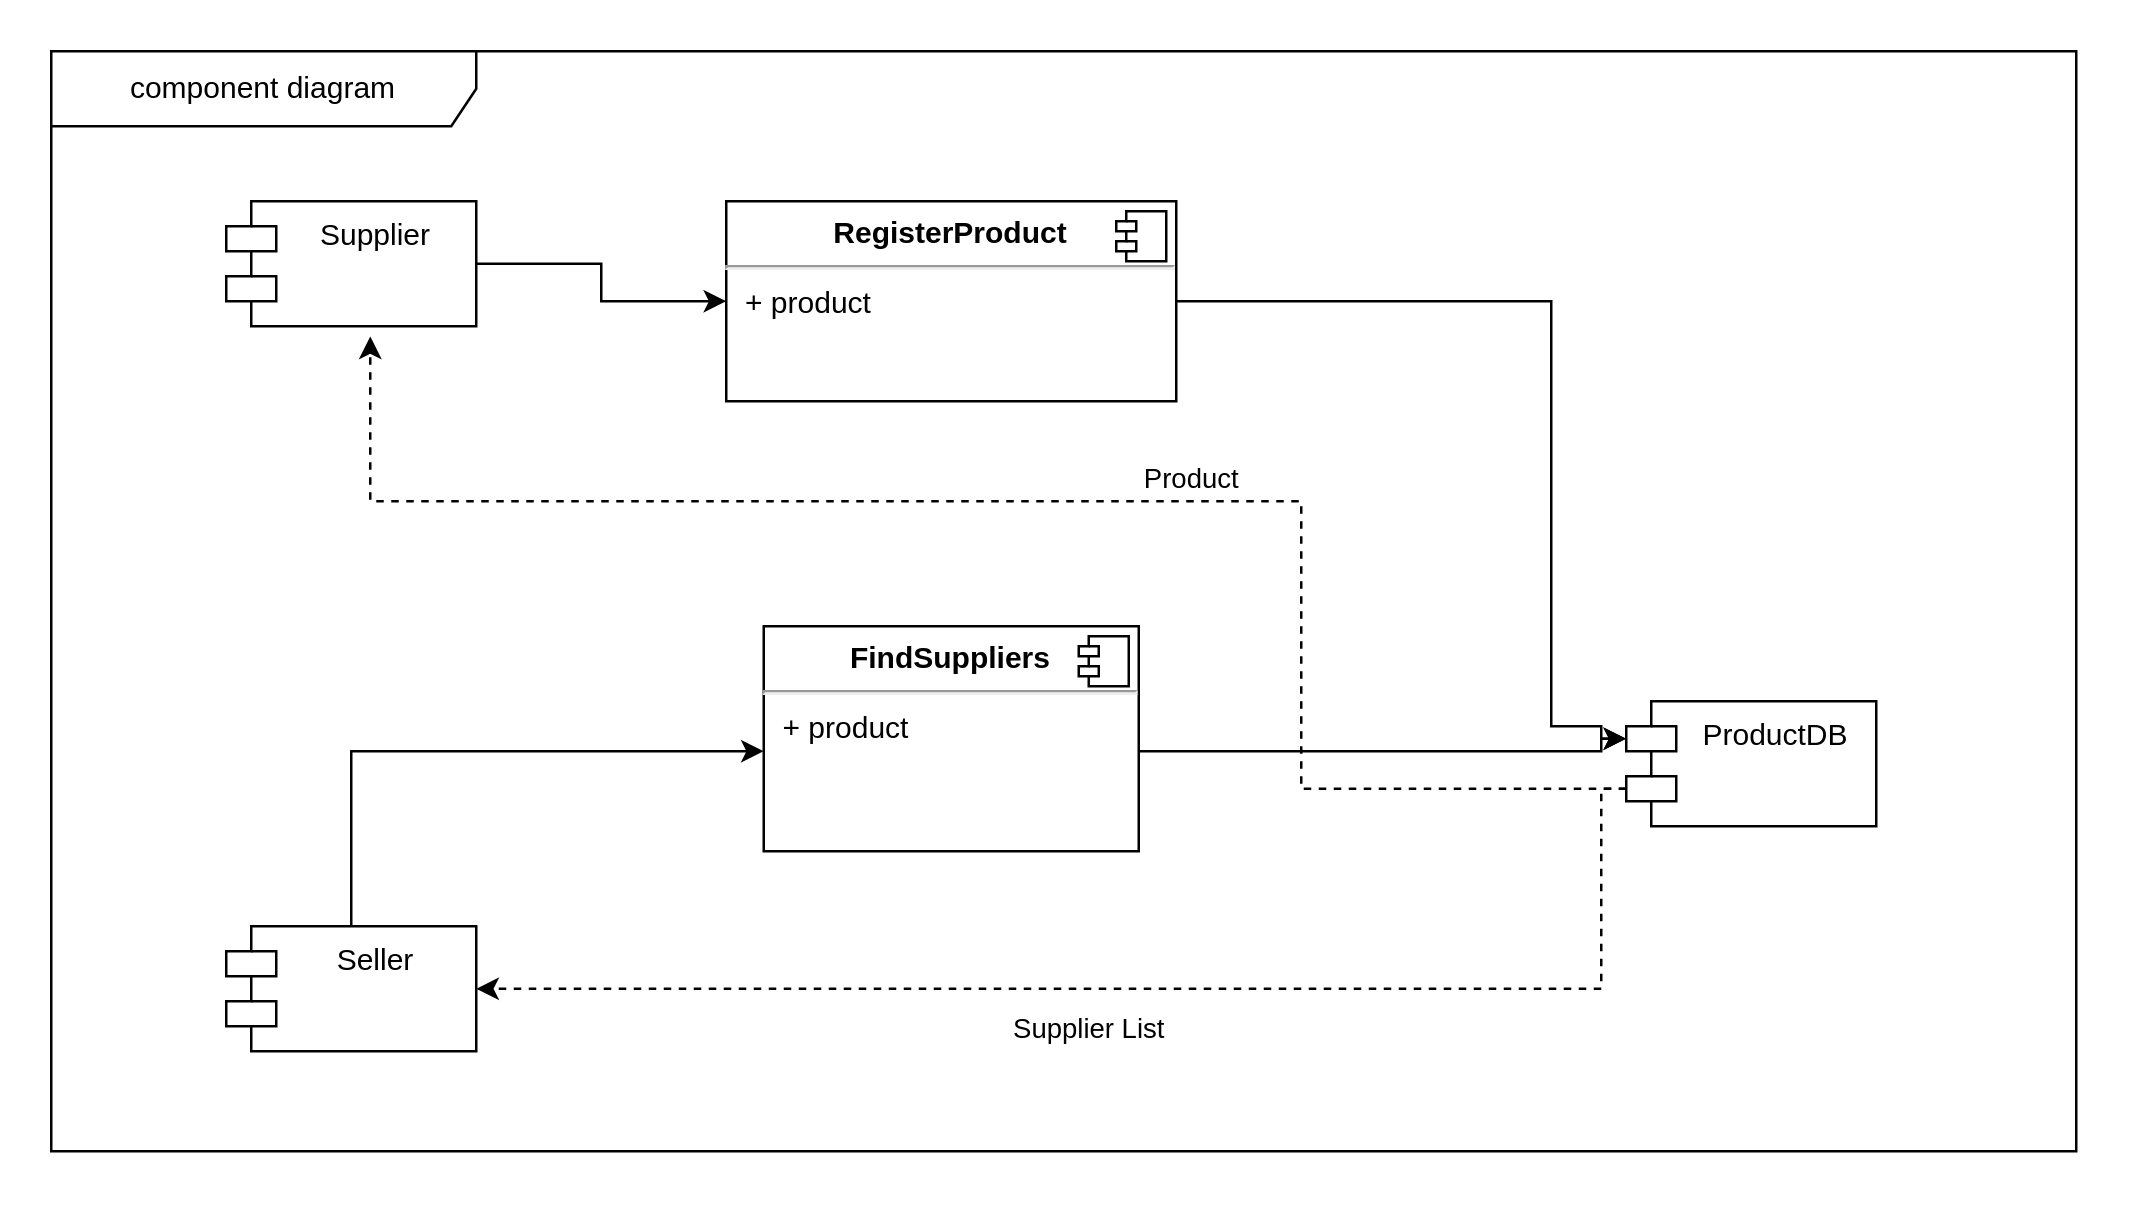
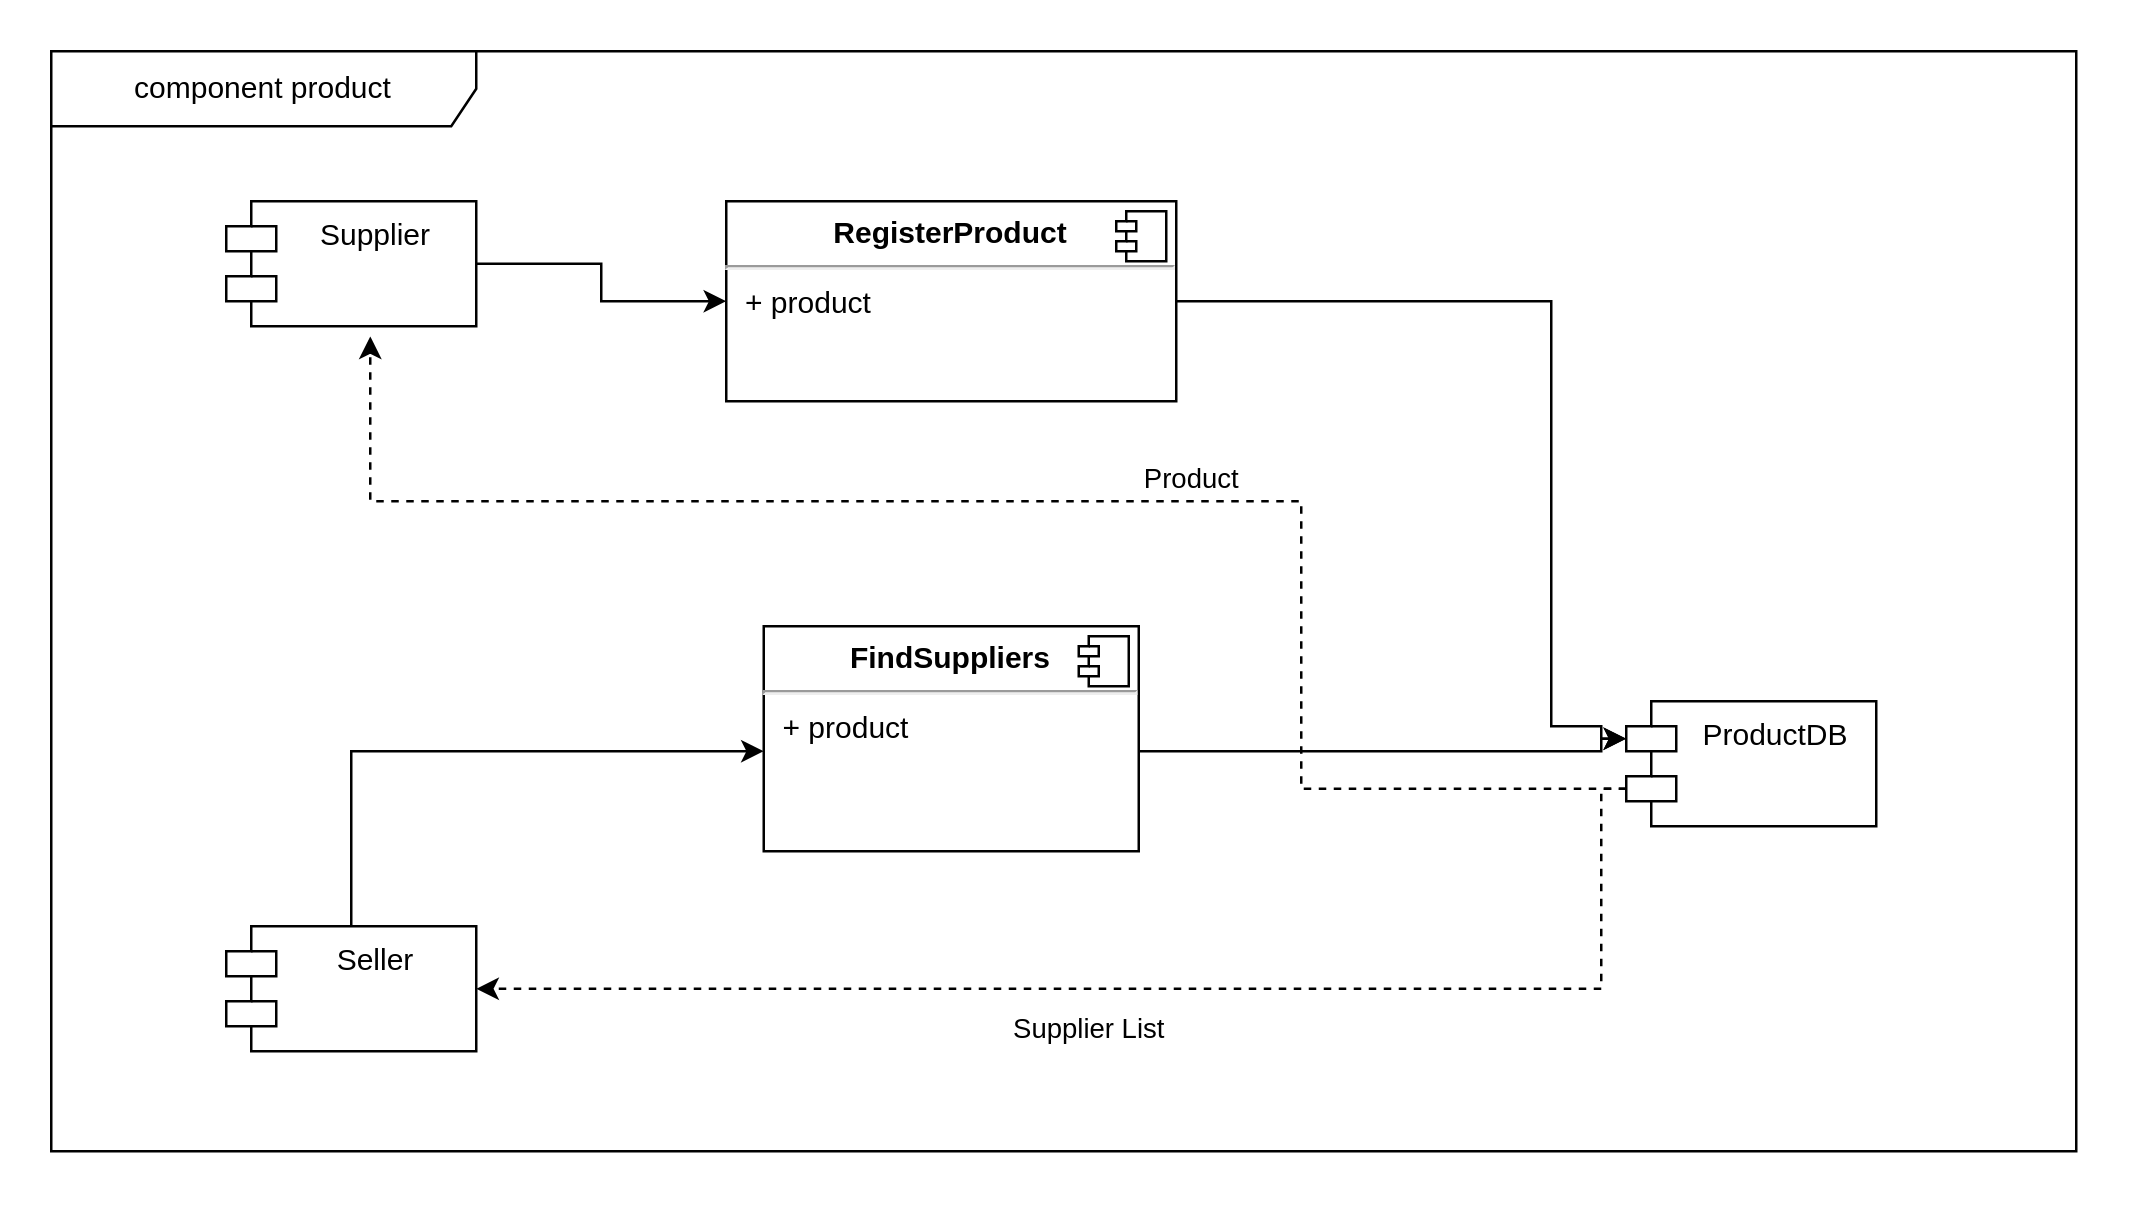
- <mxCell id="17" value="component diagram" style="shape=umlFrame;whiteSpace=wrap;html=1;width=170;height=30;" vertex="1" parent="1"><mxGeometry y="20" width="810" height="440" as="geometry" x="20" /></mxCell>
+ <mxCell id="17" value="component product" style="shape=umlFrame;whiteSpace=wrap;html=1;width=170;height=30;" vertex="1" parent="1"><mxGeometry y="20" width="810" height="440" as="geometry" x="20" /></mxCell>
